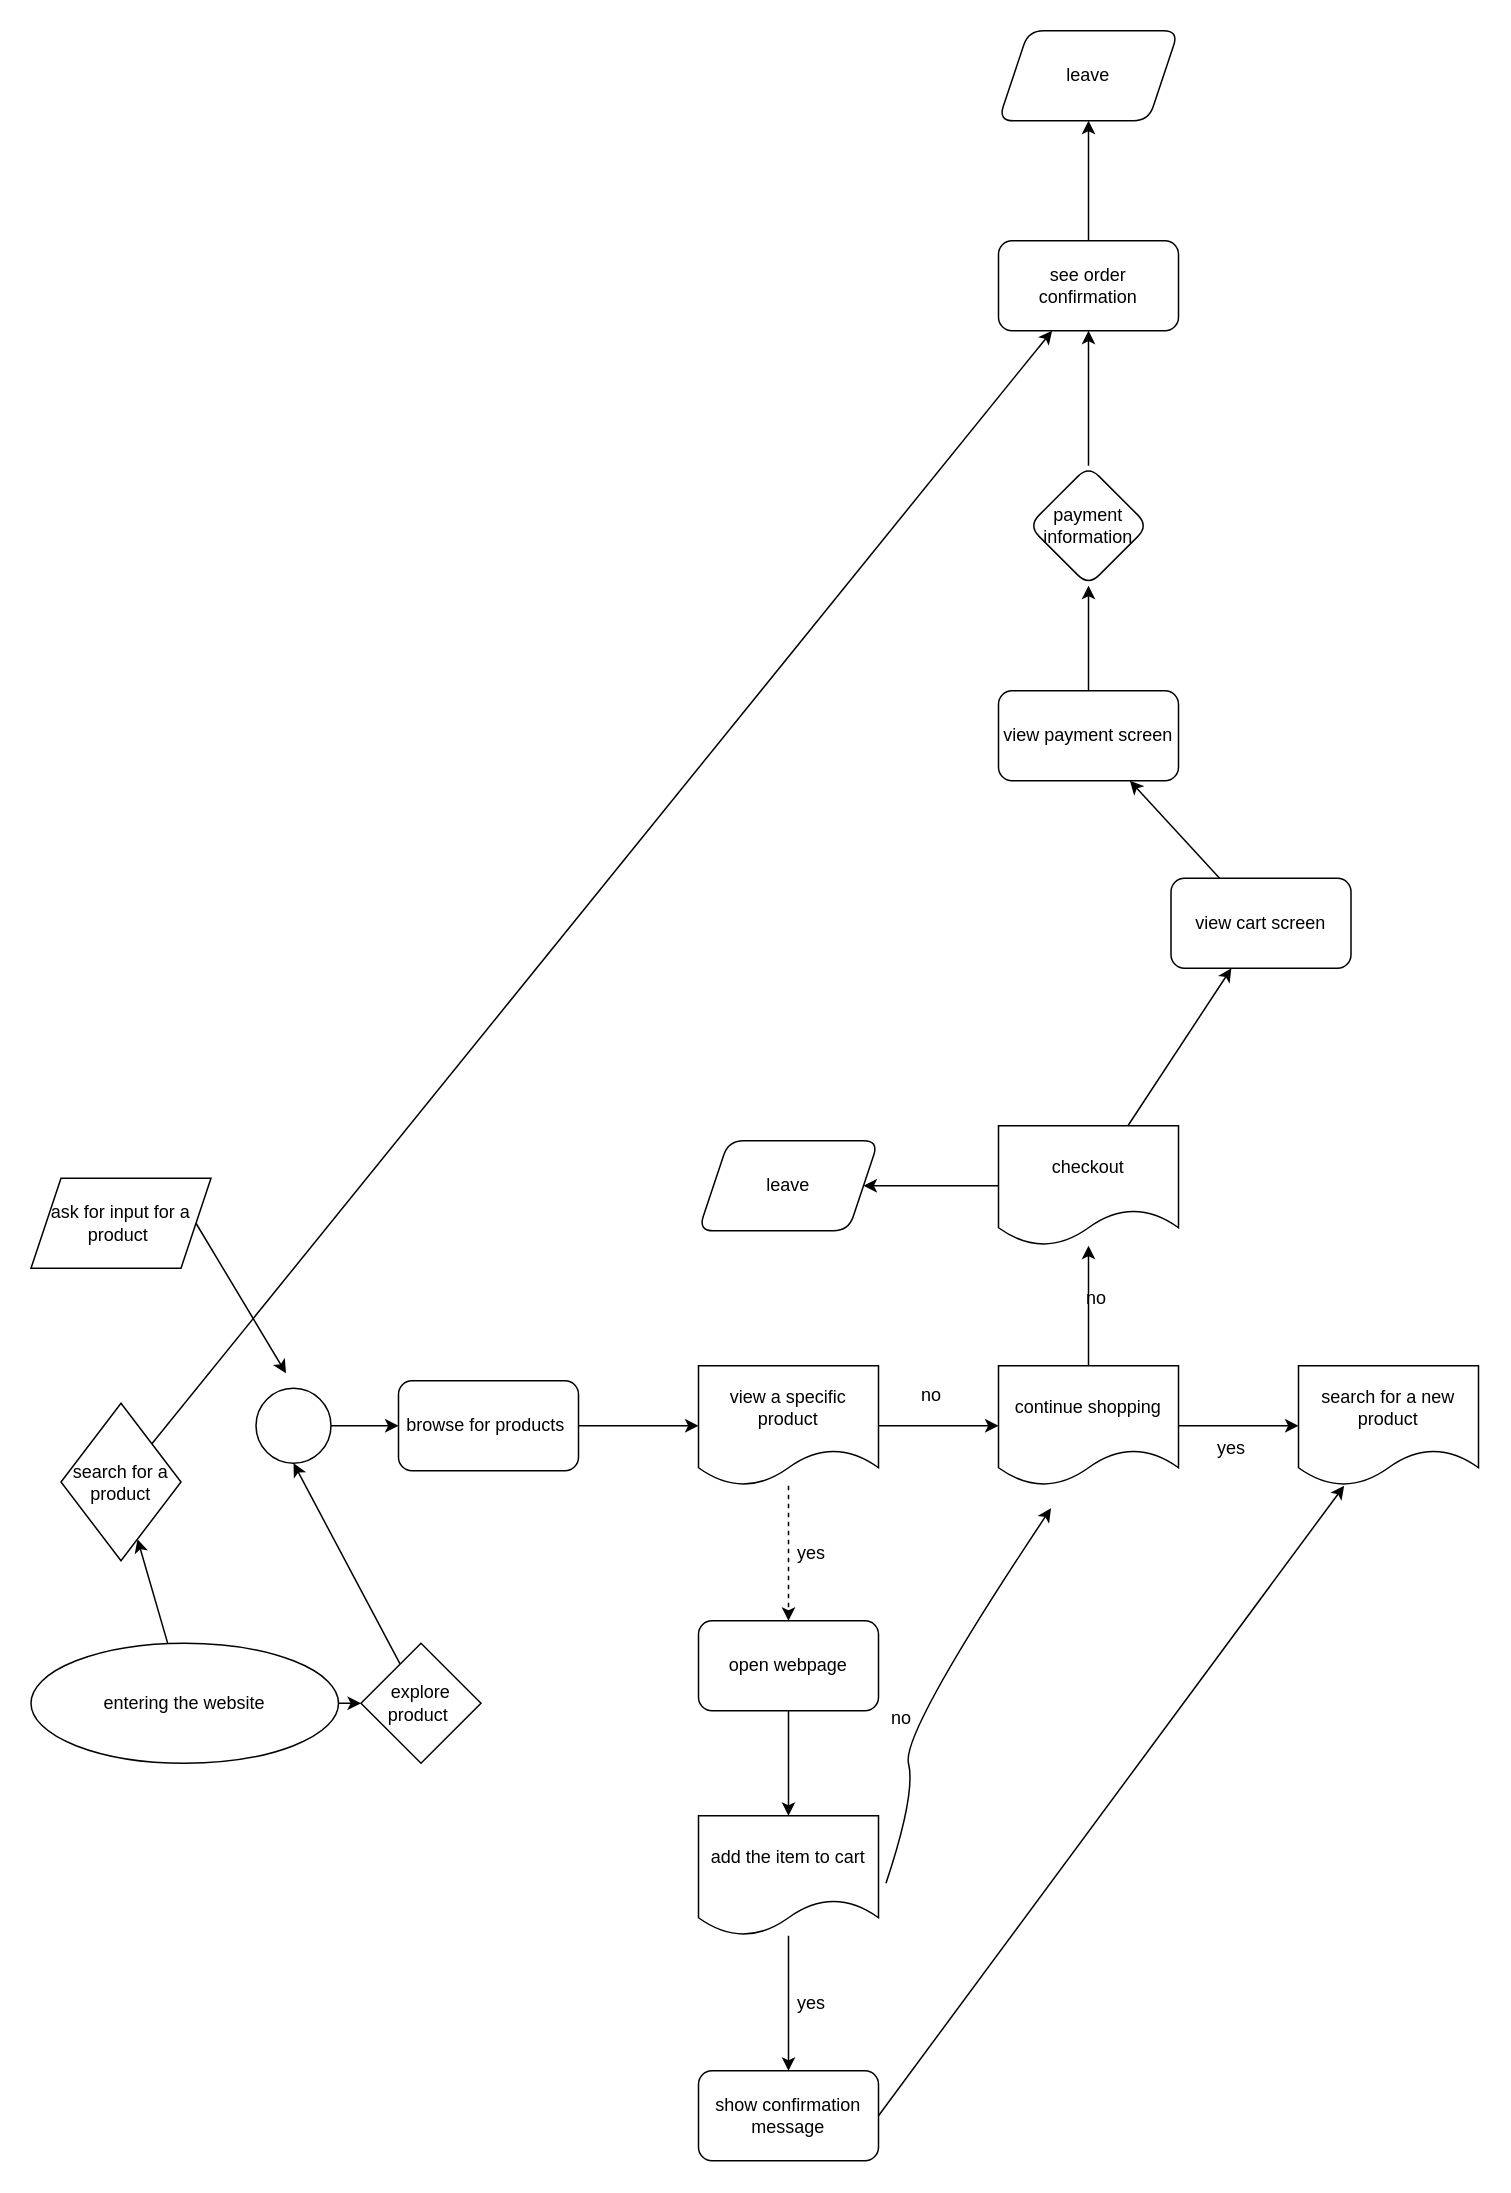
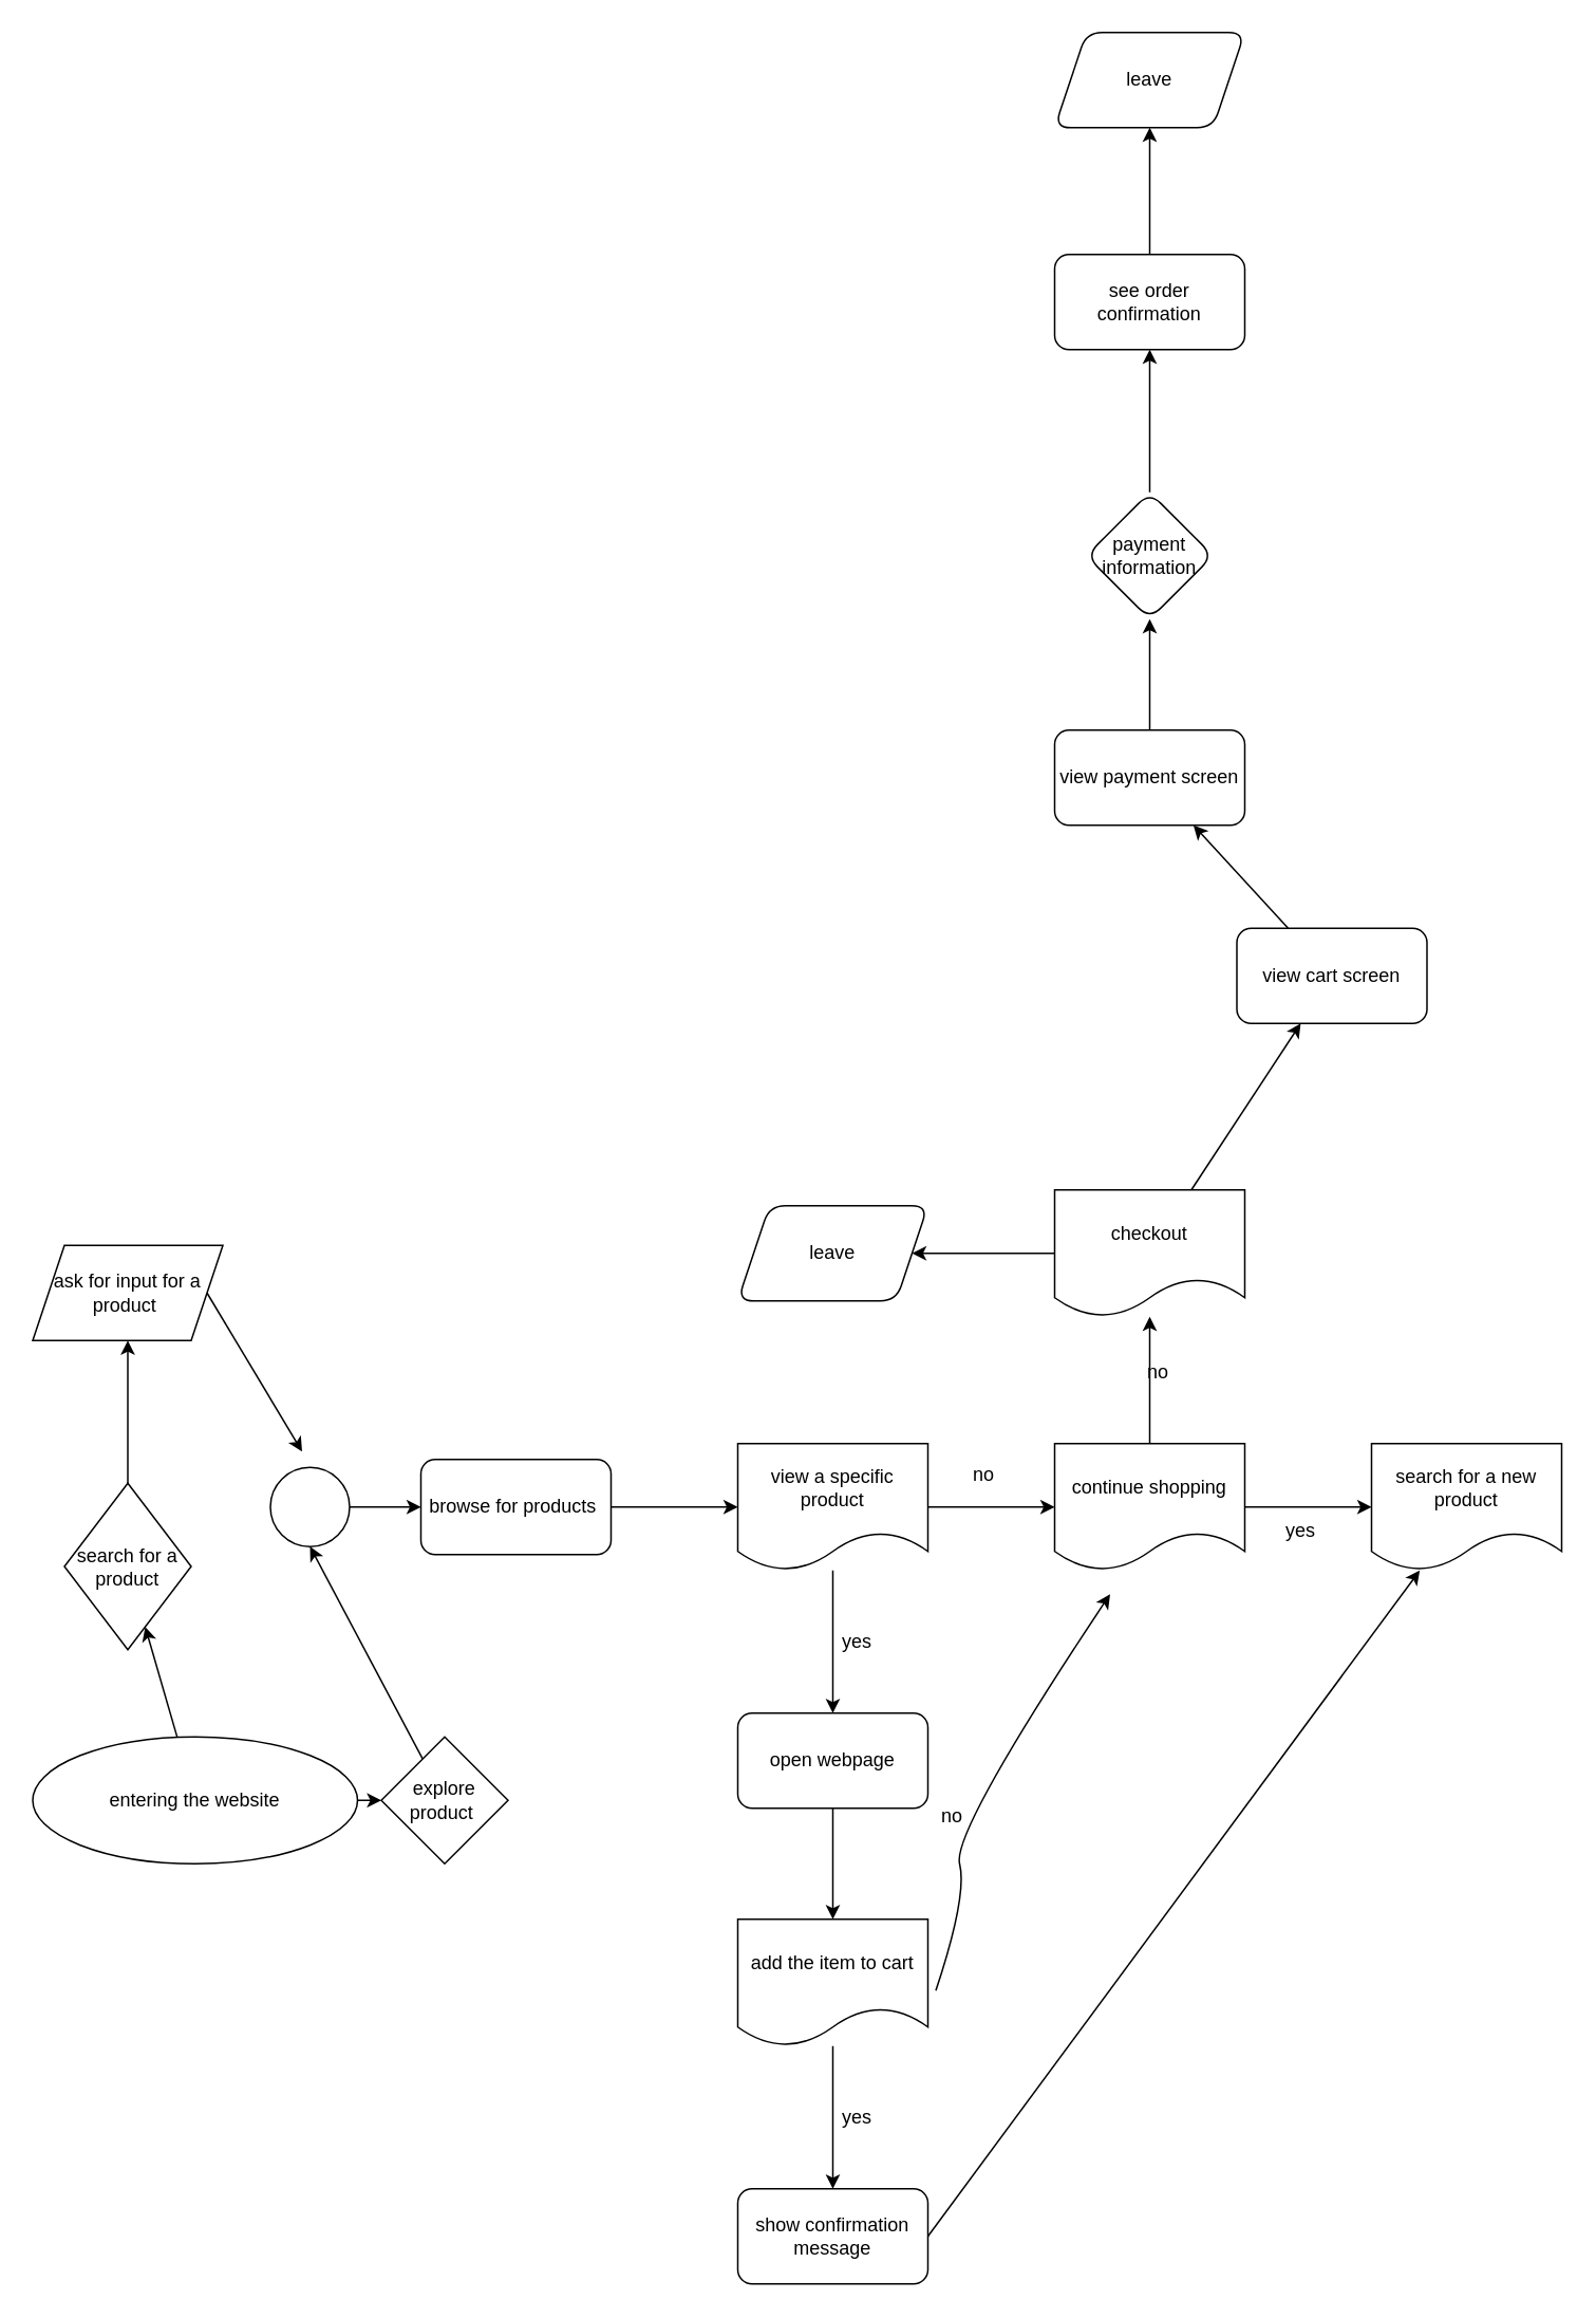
- <mxCell id="5" value="" style="edgeStyle=none;html=1;" edge="1" parent="1" source="6" target="46"><mxGeometry relative="1" as="geometry" /></mxCell>
+ <mxCell id="5" value="" style="edgeStyle=none;html=1;" edge="1" parent="1" source="6" target="9"><mxGeometry relative="1" as="geometry" /></mxCell>
- <mxCell id="16" value="" style="edgeStyle=none;html=1;dashed=1;" edge="1" parent="1" source="17" target="23"><mxGeometry relative="1" as="geometry" /></mxCell>
+ <mxCell id="16" value="" style="edgeStyle=none;html=1;" edge="1" parent="1" source="17" target="23"><mxGeometry relative="1" as="geometry" /></mxCell>
